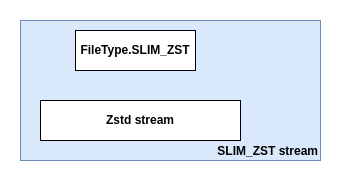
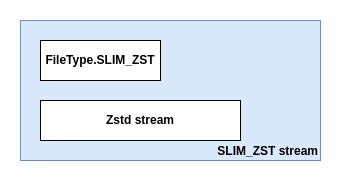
- <mxCell id="3" value="&lt;b&gt;FileType.SLIM_ZST&lt;/b&gt;" style="whiteSpace=wrap;html=1;align=center;" vertex="1" parent="1"><mxGeometry x="75" y="30" width="120" height="40" as="geometry" /></mxCell>
+ <mxCell id="3" value="&lt;b&gt;FileType.SLIM_ZST&lt;/b&gt;" style="whiteSpace=wrap;html=1;align=center;" vertex="1" parent="1"><mxGeometry x="40" y="40" width="120" height="40" as="geometry" /></mxCell>
